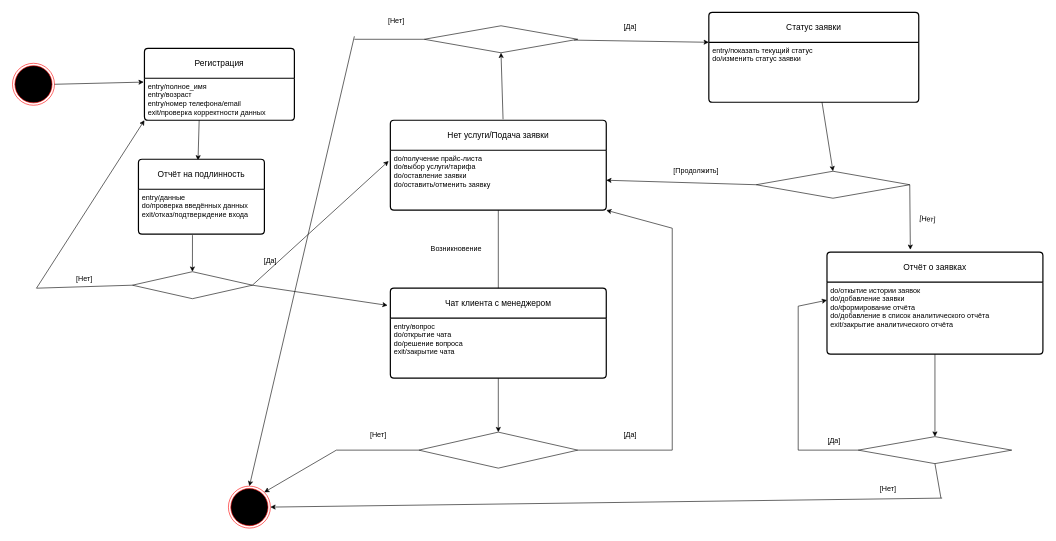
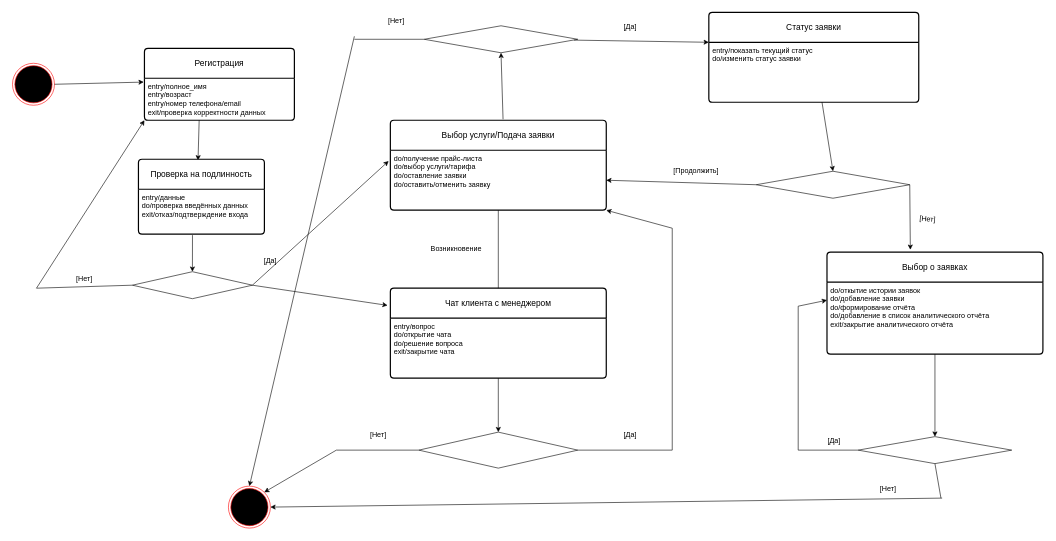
- <mxCell id="4" value="Нет услуги/Подача заявки" style="swimlane;childLayout=stackLayout;horizontal=1;startSize=50;horizontalStack=0;rounded=1;fontSize=14;fontStyle=0;strokeWidth=2;resizeParent=0;resizeLast=1;shadow=0;dashed=0;align=center;arcSize=4;whiteSpace=wrap;html=1;" parent="1" vertex="1"><mxGeometry x="650" y="200" width="360" height="150" as="geometry" /></mxCell>
+ <mxCell id="4" value="Выбор услуги/Подача заявки" style="swimlane;childLayout=stackLayout;horizontal=1;startSize=50;horizontalStack=0;rounded=1;fontSize=14;fontStyle=0;strokeWidth=2;resizeParent=0;resizeLast=1;shadow=0;dashed=0;align=center;arcSize=4;whiteSpace=wrap;html=1;" parent="1" vertex="1"><mxGeometry x="650" y="200" width="360" height="150" as="geometry" /></mxCell>
- <mxCell id="53" value="Отчёт на подлинность" style="swimlane;childLayout=stackLayout;horizontal=1;startSize=50;horizontalStack=0;rounded=1;fontSize=14;fontStyle=0;strokeWidth=2;resizeParent=0;resizeLast=1;shadow=0;dashed=0;align=center;arcSize=4;whiteSpace=wrap;html=1;" parent="1" vertex="1"><mxGeometry x="230" y="265" width="210" height="125" as="geometry"><mxRectangle x="-30" y="120" width="180" height="50" as="alternateBounds" /></mxGeometry></mxCell>
+ <mxCell id="53" value="Проверка на подлинность" style="swimlane;childLayout=stackLayout;horizontal=1;startSize=50;horizontalStack=0;rounded=1;fontSize=14;fontStyle=0;strokeWidth=2;resizeParent=0;resizeLast=1;shadow=0;dashed=0;align=center;arcSize=4;whiteSpace=wrap;html=1;" parent="1" vertex="1"><mxGeometry x="230" y="265" width="210" height="125" as="geometry"><mxRectangle x="-30" y="120" width="180" height="50" as="alternateBounds" /></mxGeometry></mxCell>
- <mxCell id="38" value="Отчёт о заявках" style="swimlane;childLayout=stackLayout;horizontal=1;startSize=50;horizontalStack=0;rounded=1;fontSize=14;fontStyle=0;strokeWidth=2;resizeParent=0;resizeLast=1;shadow=0;dashed=0;align=center;arcSize=4;whiteSpace=wrap;html=1;" parent="1" vertex="1"><mxGeometry x="1378" y="420" width="360" height="170" as="geometry" /></mxCell>
+ <mxCell id="38" value="Выбор о заявках" style="swimlane;childLayout=stackLayout;horizontal=1;startSize=50;horizontalStack=0;rounded=1;fontSize=14;fontStyle=0;strokeWidth=2;resizeParent=0;resizeLast=1;shadow=0;dashed=0;align=center;arcSize=4;whiteSpace=wrap;html=1;" parent="1" vertex="1"><mxGeometry x="1378" y="420" width="360" height="170" as="geometry" /></mxCell>
